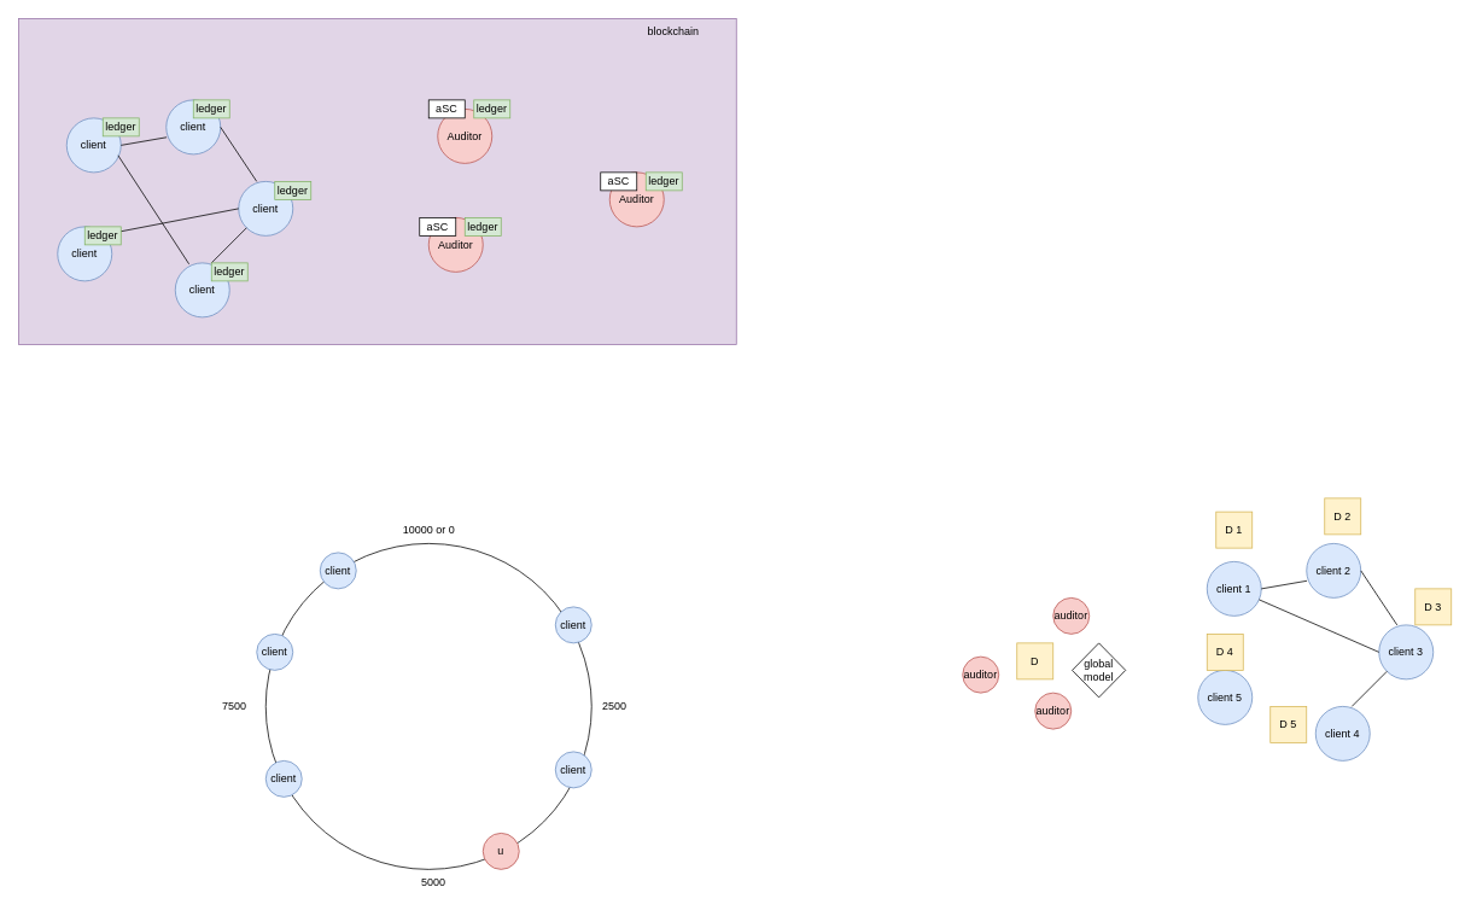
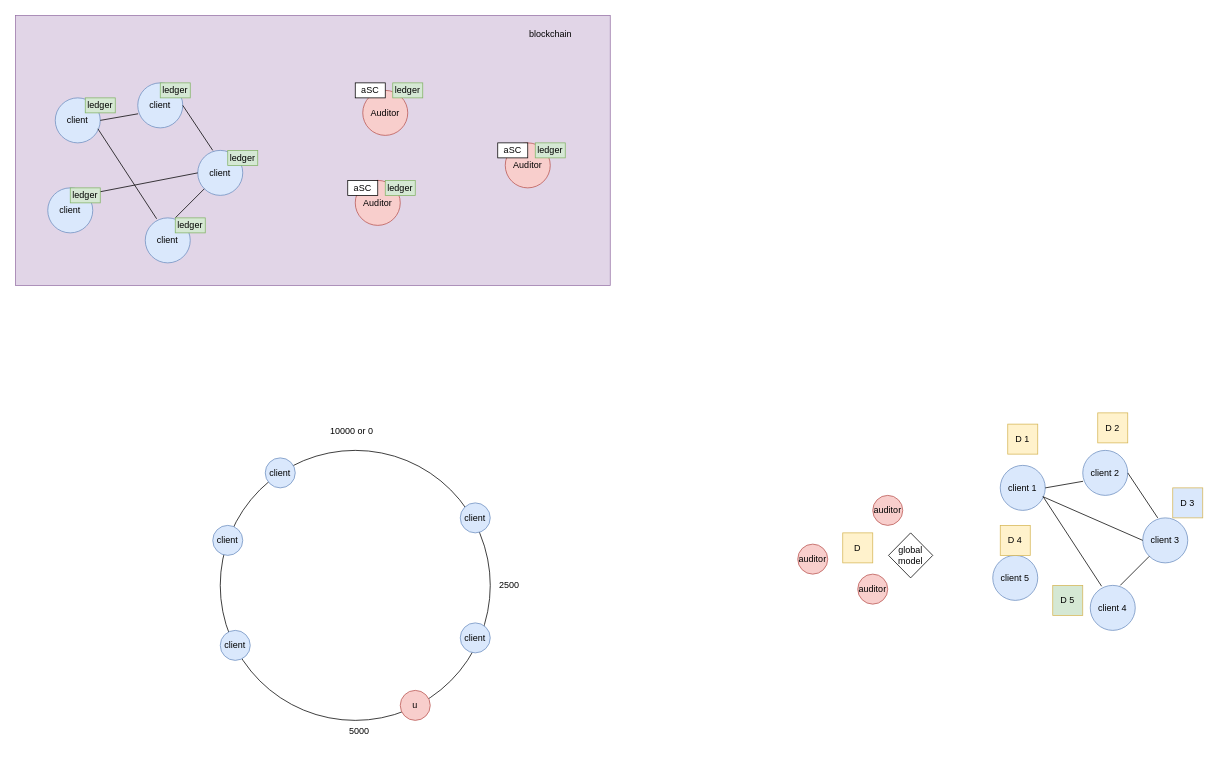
- <mxCell id="17" value="blockchain" style="text;html=1;align=center;verticalAlign=middle;resizable=0;points=[];autosize=1;strokeColor=none;fillColor=none;" vertex="1" parent="1"><mxGeometry x="703" y="20" width="80" height="30" as="geometry" /></mxCell>
+ <mxCell id="17" value="blockchain" style="text;html=1;align=center;verticalAlign=middle;resizable=0;points=[];autosize=1;strokeColor=none;fillColor=none;" vertex="1" parent="1"><mxGeometry x="693" y="30" width="80" height="30" as="geometry" /></mxCell>
- <mxCell id="30" value="10000 or 0" style="text;html=1;align=center;verticalAlign=middle;resizable=0;points=[];autosize=1;strokeColor=none;fillColor=none;" vertex="1" parent="1"><mxGeometry x="433" y="570" width="80" height="30" as="geometry" /></mxCell>
+ <mxCell id="30" value="10000 or 0" style="text;html=1;align=center;verticalAlign=middle;resizable=0;points=[];autosize=1;strokeColor=none;fillColor=none;" vertex="1" parent="1"><mxGeometry x="428" y="560" width="80" height="30" as="geometry" /></mxCell>
- <mxCell id="59" value="D 3" style="whiteSpace=wrap;html=1;aspect=fixed;fillColor=#fff2cc;strokeColor=#d6b656;" vertex="1" parent="1"><mxGeometry x="1563" y="650" width="40" height="40" as="geometry" /></mxCell>
+ <mxCell id="59" value="D 3" style="whiteSpace=wrap;html=1;aspect=fixed;fillColor=#dae8fc;strokeColor=#d6b656;" vertex="1" parent="1"><mxGeometry x="1563" y="650" width="40" height="40" as="geometry" /></mxCell>
+ <mxCell id="52" value="" style="endArrow=none;html=1;rounded=0;entryX=0.253;entryY=0.02;entryDx=0;entryDy=0;entryPerimeter=0;exitX=0.947;exitY=0.687;exitDx=0;exitDy=0;exitPerimeter=0;" edge="1" parent="1" source="44" target="47"><mxGeometry width="50" height="50" relative="1" as="geometry"><mxPoint x="1533" y="660" as="sourcePoint" /><mxPoint x="1573" y="710" as="targetPoint" /></mxGeometry></mxCell>
- <mxCell id="33" value="7500" style="text;html=1;align=center;verticalAlign=middle;resizable=0;points=[];autosize=1;strokeColor=none;fillColor=none;" vertex="1" parent="1"><mxGeometry x="233" y="765" width="50" height="30" as="geometry" /></mxCell>
- <mxCell id="58" value="D 5" style="whiteSpace=wrap;html=1;aspect=fixed;fillColor=#fff2cc;strokeColor=#d6b656;" vertex="1" parent="1"><mxGeometry x="1403" y="780" width="40" height="40" as="geometry" /></mxCell>
+ <mxCell id="58" value="D 5" style="whiteSpace=wrap;html=1;aspect=fixed;fillColor=#d5e8d4;strokeColor=#d6b656;" vertex="1" parent="1"><mxGeometry x="1403" y="780" width="40" height="40" as="geometry" /></mxCell>
